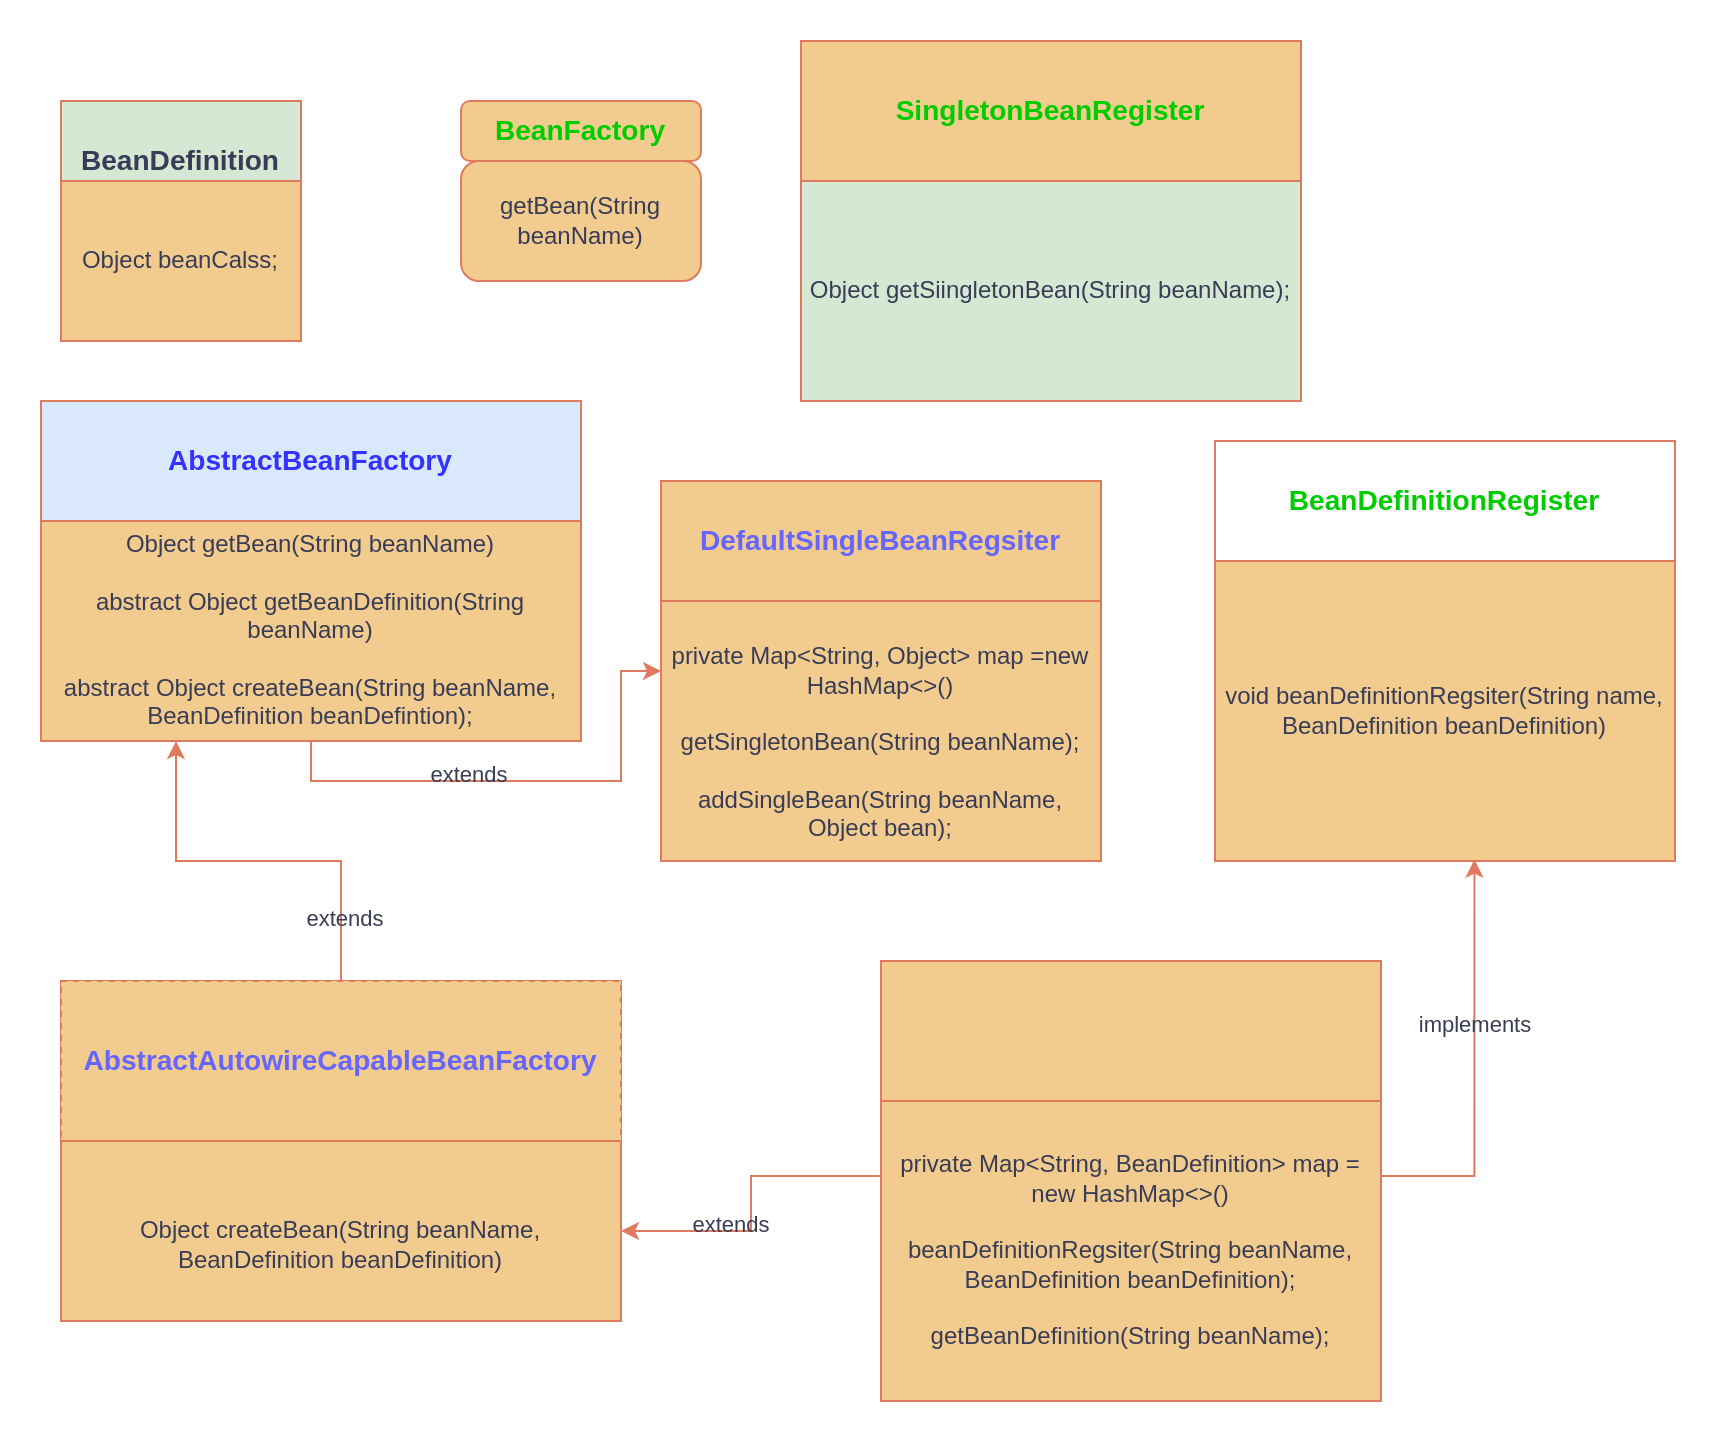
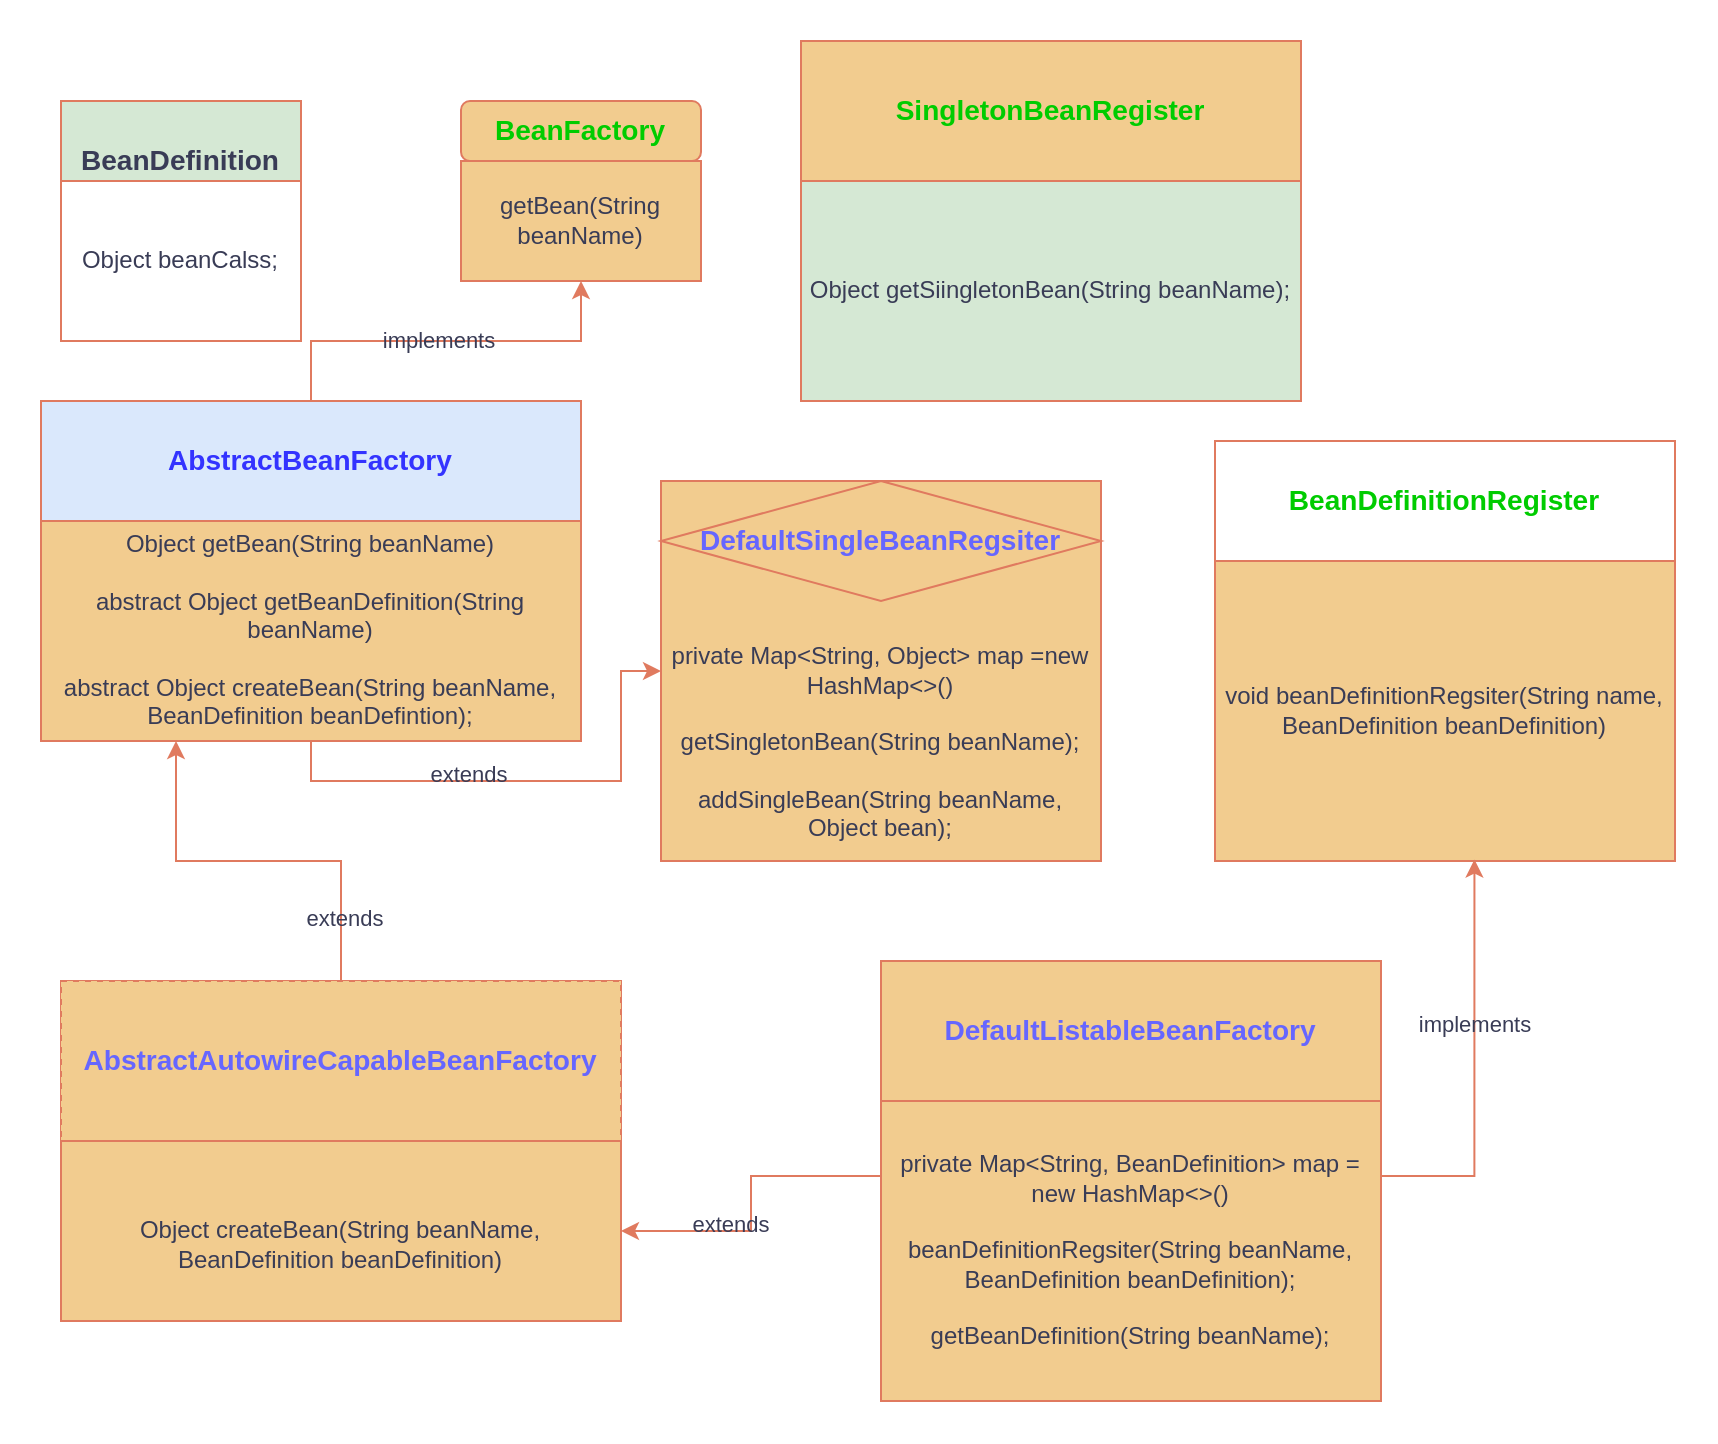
- <mxCell id="5" value="getBean(String beanName)" style="whiteSpace=wrap;html=1;labelBackgroundColor=none;fillColor=#F2CC8F;strokeColor=#E07A5F;fontColor=#393C56;rounded=1;" vertex="1" parent="1"><mxGeometry x="230" y="80" width="120" height="60" as="geometry" /></mxCell>
+ <mxCell id="5" value="getBean(String beanName)" style="rounded=0;whiteSpace=wrap;html=1;labelBackgroundColor=none;fillColor=#F2CC8F;strokeColor=#E07A5F;fontColor=#393C56;" vertex="1" parent="1"><mxGeometry x="230" y="80" width="120" height="60" as="geometry" /></mxCell>
- <mxCell id="3" value="Object beanCalss;" style="rounded=0;whiteSpace=wrap;html=1;labelBackgroundColor=none;fillColor=#F2CC8F;strokeColor=#E07A5F;fontColor=#393C56;" vertex="1" parent="1"><mxGeometry x="30" y="90" width="120" height="80" as="geometry" /></mxCell>
+ <mxCell id="3" value="Object beanCalss;" style="rounded=0;whiteSpace=wrap;html=1;labelBackgroundColor=none;fillColor=#ffffff;strokeColor=#E07A5F;fontColor=#393C56;" vertex="1" parent="1"><mxGeometry x="30" y="90" width="120" height="80" as="geometry" /></mxCell>
+ <mxCell id="15" style="edgeStyle=orthogonalEdgeStyle;rounded=0;orthogonalLoop=1;jettySize=auto;html=1;exitX=0.5;exitY=0;exitDx=0;exitDy=0;entryX=0.5;entryY=1;entryDx=0;entryDy=0;labelBackgroundColor=none;strokeColor=#E07A5F;fontColor=default;" edge="1" parent="1" source="17" target="5"><mxGeometry relative="1" as="geometry" /></mxCell>
+ <mxCell id="16" value="implements" style="edgeLabel;html=1;align=center;verticalAlign=middle;resizable=0;points=[];labelBackgroundColor=none;fontColor=#393C56;" vertex="1" connectable="0" parent="15"><mxGeometry x="-0.048" y="1" relative="1" as="geometry"><mxPoint as="offset" /></mxGeometry></mxCell>
- <mxCell id="34" value="&lt;h3&gt;&lt;font color=&quot;#6666ff&quot;&gt;DefaultSingleBeanRegsiter&lt;/font&gt;&lt;/h3&gt;" style="rounded=0;whiteSpace=wrap;html=1;labelBackgroundColor=none;fillColor=#F2CC8F;strokeColor=#E07A5F;fontColor=#393C56;" vertex="1" parent="1"><mxGeometry x="330" y="240" width="220" height="60" as="geometry" /></mxCell>
+ <mxCell id="34" value="&lt;h3&gt;&lt;font color=&quot;#6666ff&quot;&gt;DefaultSingleBeanRegsiter&lt;/font&gt;&lt;/h3&gt;" style="rhombus;whiteSpace=wrap;html=1;labelBackgroundColor=none;fillColor=#F2CC8F;strokeColor=#E07A5F;fontColor=#393C56;" vertex="1" parent="1"><mxGeometry x="330" y="240" width="220" height="60" as="geometry" /></mxCell>
+ <mxCell id="27" value="&lt;h3&gt;&lt;font color=&quot;#6666ff&quot;&gt;DefaultListableBeanFactory&lt;/font&gt;&lt;/h3&gt;" style="rounded=0;whiteSpace=wrap;html=1;labelBackgroundColor=none;fillColor=#F2CC8F;strokeColor=#E07A5F;fontColor=#393C56;" vertex="1" parent="1"><mxGeometry x="440" y="480" width="250" height="70" as="geometry" /></mxCell>
